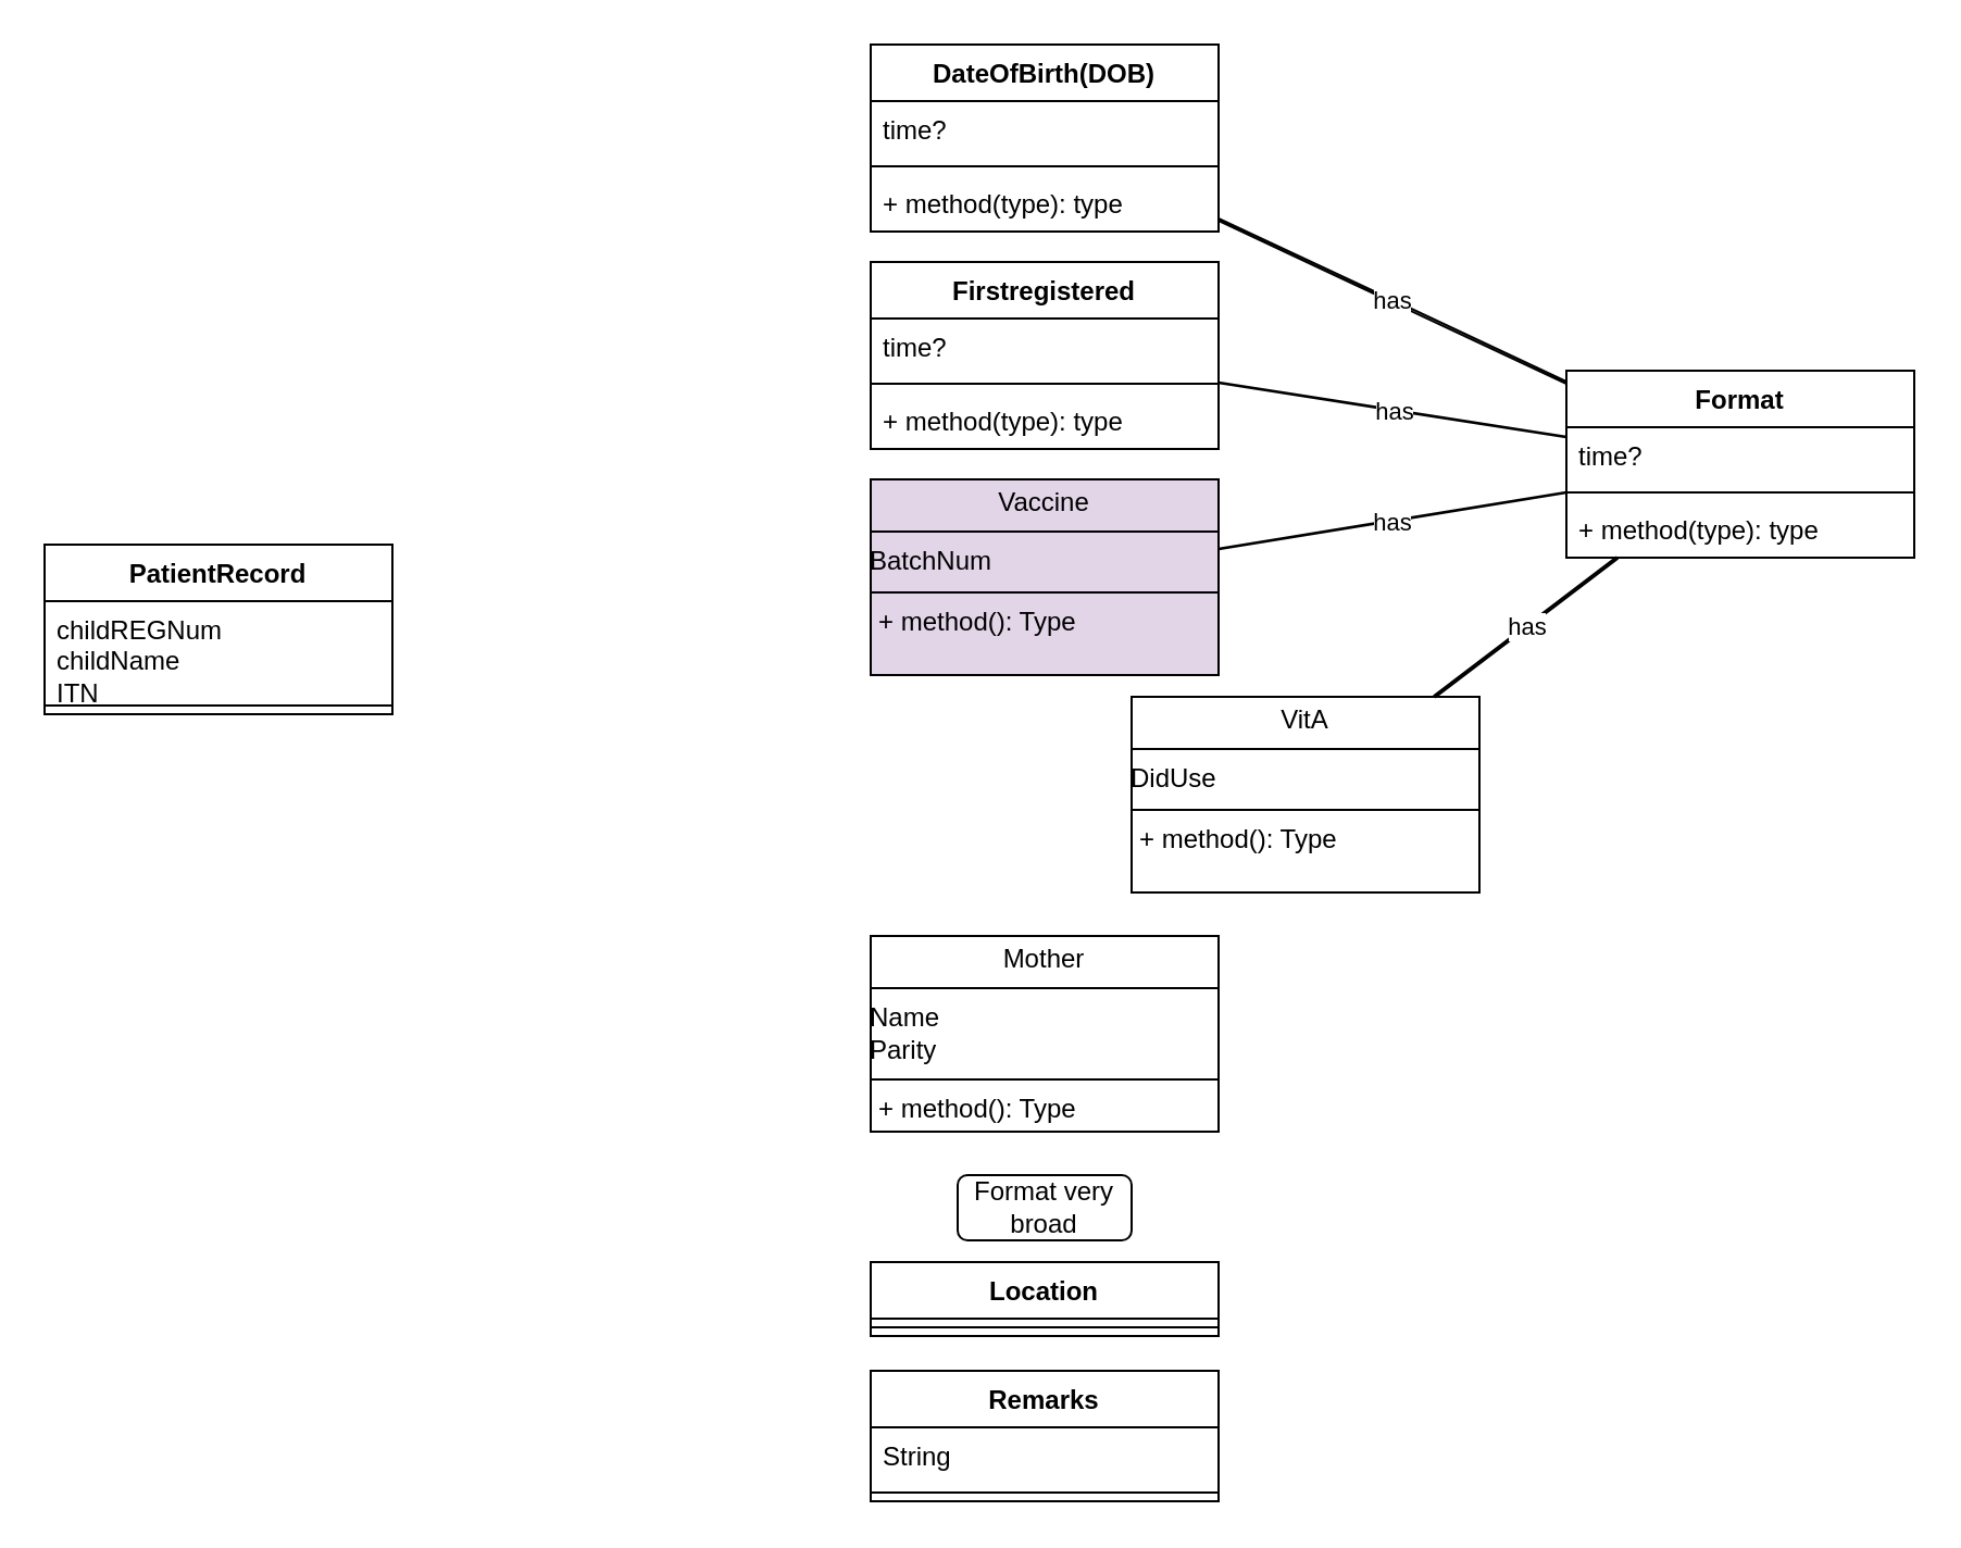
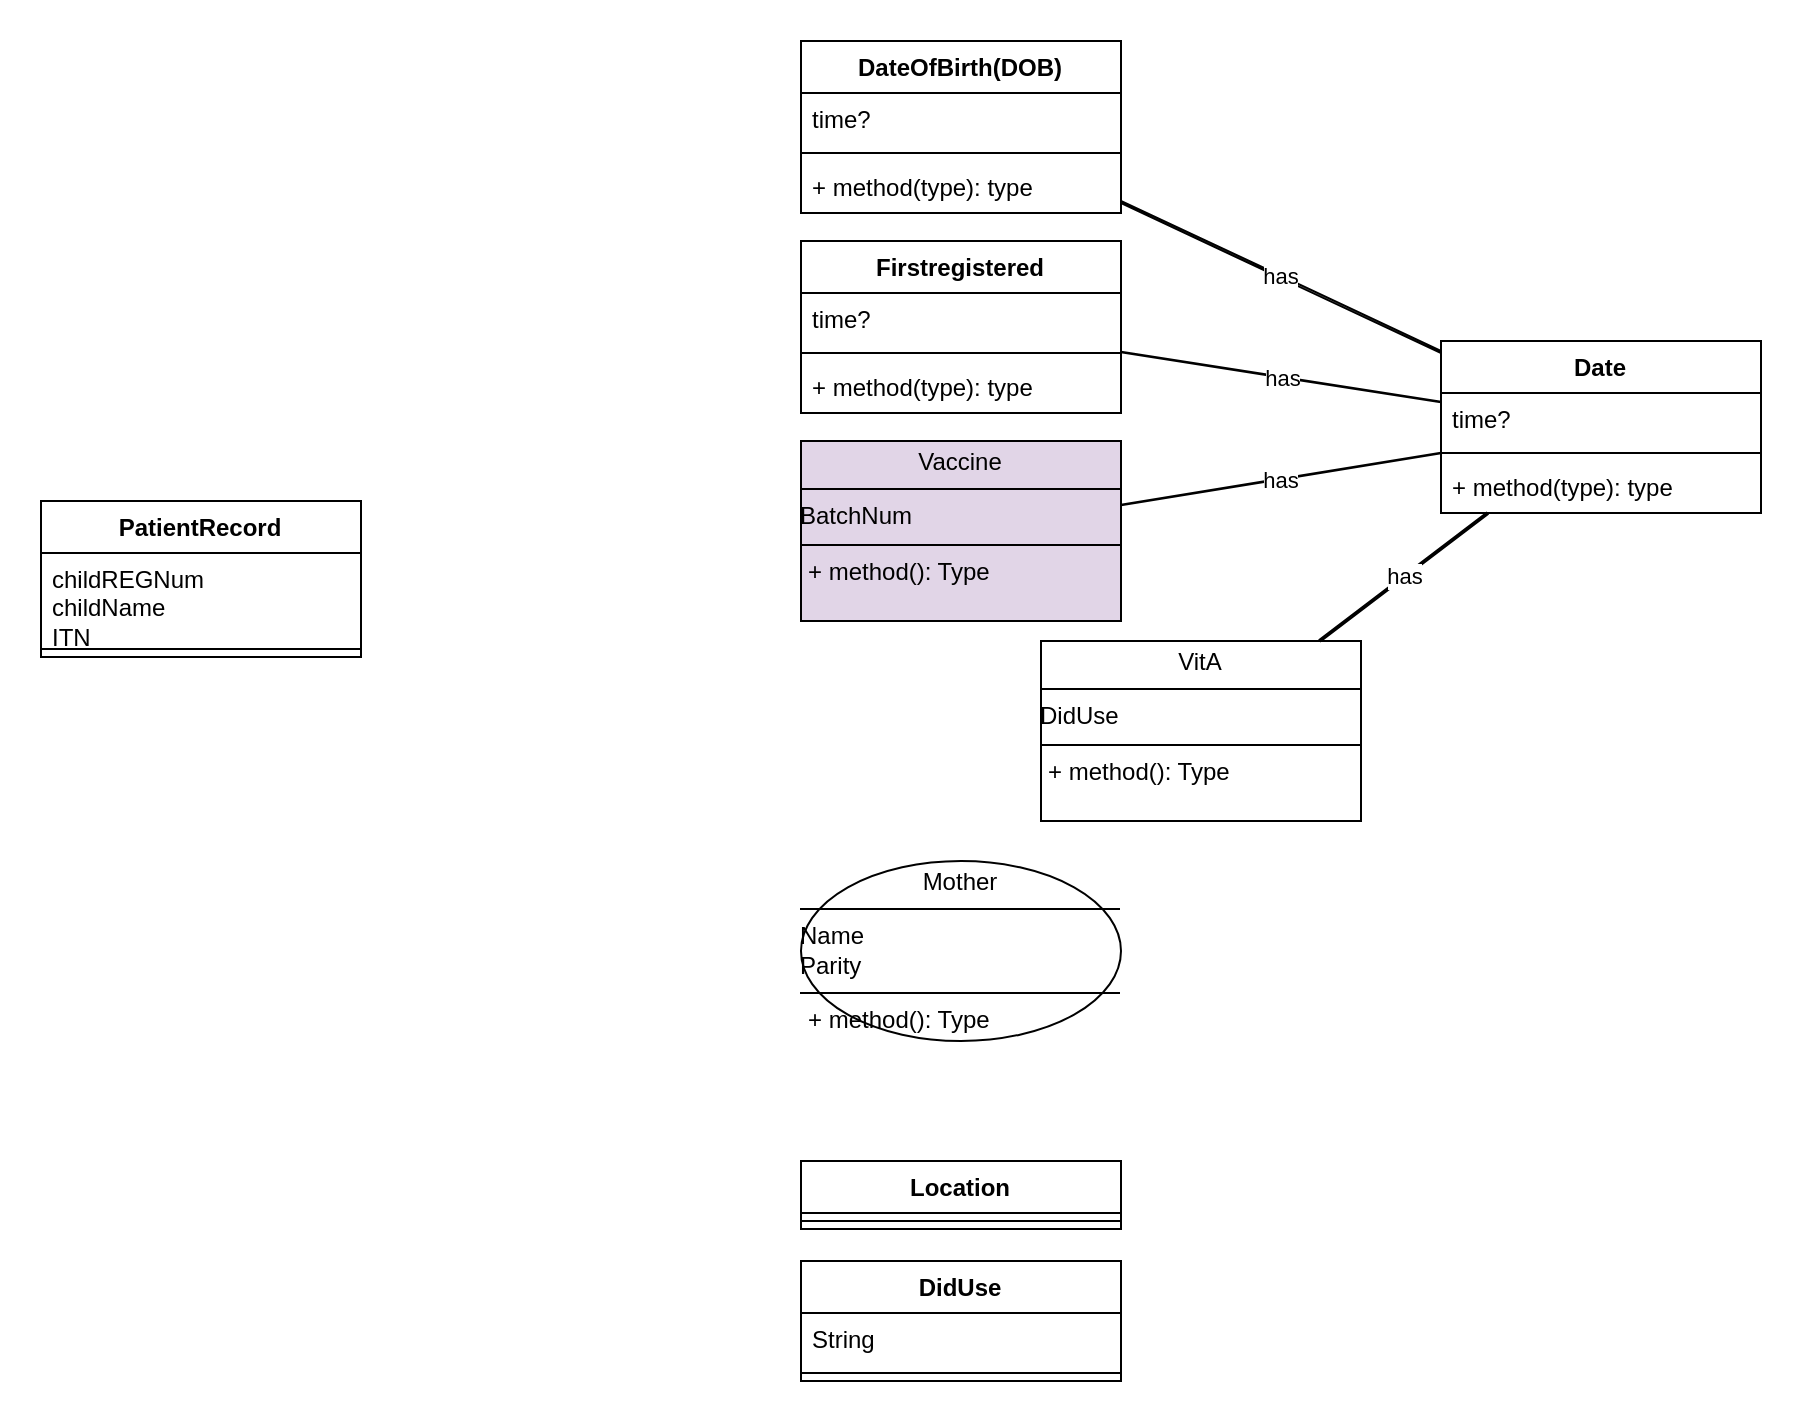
- <mxCell id="8" value="Format" style="swimlane;fontStyle=1;align=center;verticalAlign=top;childLayout=stackLayout;horizontal=1;startSize=26;horizontalStack=0;resizeParent=1;resizeParentMax=0;resizeLast=0;collapsible=1;marginBottom=0;whiteSpace=wrap;html=1;" vertex="1" parent="1"><mxGeometry x="720" y="170" width="160" height="86" as="geometry" /></mxCell>
+ <mxCell id="8" value="Date" style="swimlane;fontStyle=1;align=center;verticalAlign=top;childLayout=stackLayout;horizontal=1;startSize=26;horizontalStack=0;resizeParent=1;resizeParentMax=0;resizeLast=0;collapsible=1;marginBottom=0;whiteSpace=wrap;html=1;" vertex="1" parent="1"><mxGeometry x="720" y="170" width="160" height="86" as="geometry" /></mxCell>
- <mxCell id="20" value="&lt;p style=&quot;margin:0px;margin-top:4px;text-align:center;&quot;&gt;Mother&lt;/p&gt;&lt;hr size=&quot;1&quot; style=&quot;border-style:solid;&quot;&gt;&lt;div&gt;Name&lt;/div&gt;&lt;div&gt;Parity&lt;/div&gt;&lt;hr size=&quot;1&quot; style=&quot;border-style:solid;&quot;&gt;&lt;p style=&quot;margin:0px;margin-left:4px;&quot;&gt;+ method(): Type&lt;/p&gt;" style="verticalAlign=top;align=left;overflow=fill;html=1;whiteSpace=wrap;" vertex="1" parent="1"><mxGeometry x="400" y="430" width="160" height="90" as="geometry" /></mxCell>
+ <mxCell id="20" value="&lt;p style=&quot;margin:0px;margin-top:4px;text-align:center;&quot;&gt;Mother&lt;/p&gt;&lt;hr size=&quot;1&quot; style=&quot;border-style:solid;&quot;&gt;&lt;div&gt;Name&lt;/div&gt;&lt;div&gt;Parity&lt;/div&gt;&lt;hr size=&quot;1&quot; style=&quot;border-style:solid;&quot;&gt;&lt;p style=&quot;margin:0px;margin-left:4px;&quot;&gt;+ method(): Type&lt;/p&gt;" style="ellipse;verticalAlign=top;align=left;overflow=fill;html=1;whiteSpace=wrap;" vertex="1" parent="1"><mxGeometry x="400" y="430" width="160" height="90" as="geometry" /></mxCell>
- <mxCell id="7" value="Format very broad" style="rounded=1;whiteSpace=wrap;html=1;" vertex="1" parent="1"><mxGeometry x="440" y="540" width="80" height="30" as="geometry" /></mxCell>
- <mxCell id="21" value="Remarks" style="swimlane;fontStyle=1;align=center;verticalAlign=top;childLayout=stackLayout;horizontal=1;startSize=26;horizontalStack=0;resizeParent=1;resizeParentMax=0;resizeLast=0;collapsible=1;marginBottom=0;whiteSpace=wrap;html=1;" vertex="1" parent="1"><mxGeometry x="400" y="630" width="160" height="60" as="geometry" /></mxCell>
+ <mxCell id="21" value="DidUse" style="swimlane;fontStyle=1;align=center;verticalAlign=top;childLayout=stackLayout;horizontal=1;startSize=26;horizontalStack=0;resizeParent=1;resizeParentMax=0;resizeLast=0;collapsible=1;marginBottom=0;whiteSpace=wrap;html=1;" vertex="1" parent="1"><mxGeometry x="400" y="630" width="160" height="60" as="geometry" /></mxCell>
